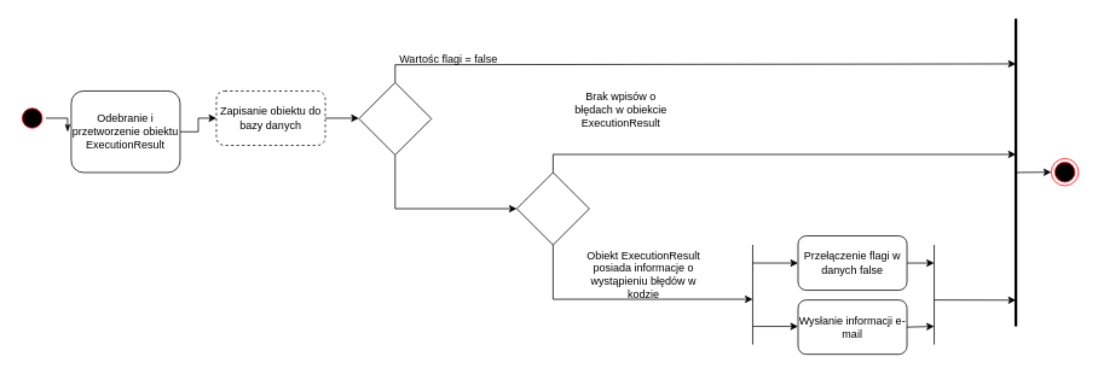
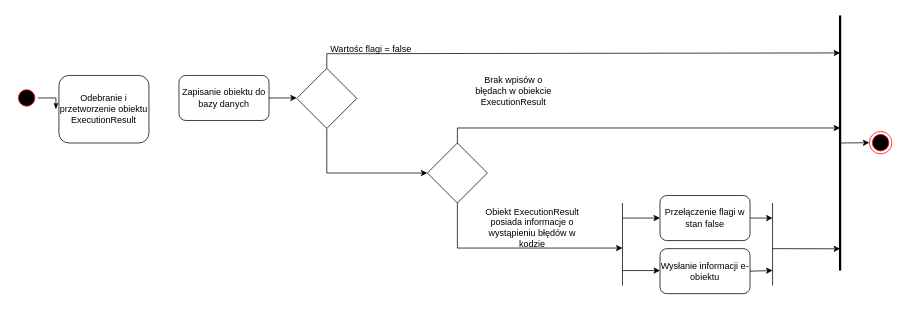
- <mxCell id="27" value="Zapisanie obiektu do bazy danych" style="rounded=1;whiteSpace=wrap;html=1;dashed=1;" vertex="1" parent="1"><mxGeometry x="238" y="100" width="120" height="60" as="geometry" /></mxCell>
+ <mxCell id="27" value="Zapisanie obiektu do bazy danych" style="rounded=1;whiteSpace=wrap;html=1;" vertex="1" parent="1"><mxGeometry x="238" y="100" width="120" height="60" as="geometry" /></mxCell>
- <mxCell id="4" style="edgeStyle=orthogonalEdgeStyle;rounded=0;orthogonalLoop=1;jettySize=auto;html=1;exitX=1;exitY=0.5;exitDx=0;exitDy=0;entryX=0;entryY=0.5;entryDx=0;entryDy=0;" edge="1" parent="1" source="5" target="27"><mxGeometry relative="1" as="geometry" /></mxCell>
- <mxCell id="12" value="Przełączenie flagi w danych false" style="rounded=1;whiteSpace=wrap;html=1;" vertex="1" parent="1"><mxGeometry x="879" y="260" width="120" height="60" as="geometry" /></mxCell>
+ <mxCell id="12" value="Przełączenie flagi w stan false" style="rounded=1;whiteSpace=wrap;html=1;" vertex="1" parent="1"><mxGeometry x="879" y="260" width="120" height="60" as="geometry" /></mxCell>
- <mxCell id="11" value="Wysłanie informacji e-mail" style="rounded=1;whiteSpace=wrap;html=1;" vertex="1" parent="1"><mxGeometry x="879" y="330.79" width="120" height="60" as="geometry" /></mxCell>
+ <mxCell id="11" value="Wysłanie informacji e-obiektu" style="rounded=1;whiteSpace=wrap;html=1;" vertex="1" parent="1"><mxGeometry x="879" y="330.79" width="120" height="60" as="geometry" /></mxCell>
